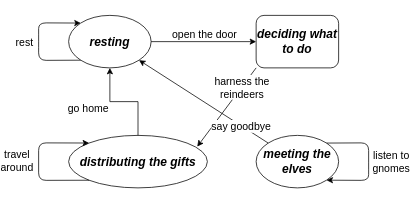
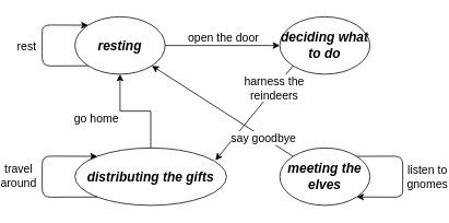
- <mxCell id="7" value="&lt;font style=&quot;font-size: 16px&quot;&gt;deciding what to do&lt;/font&gt;" style="whiteSpace=wrap;html=1;fillColor=none;fontStyle=3;rounded=1;" vertex="1" parent="1"><mxGeometry x="310" y="20" width="110" height="70" as="geometry" /></mxCell>
+ <mxCell id="7" value="&lt;font style=&quot;font-size: 16px&quot;&gt;deciding what to do&lt;/font&gt;" style="ellipse;whiteSpace=wrap;html=1;fillColor=none;fontStyle=3" vertex="1" parent="1"><mxGeometry x="310" y="20" width="110" height="70" as="geometry" /></mxCell>
